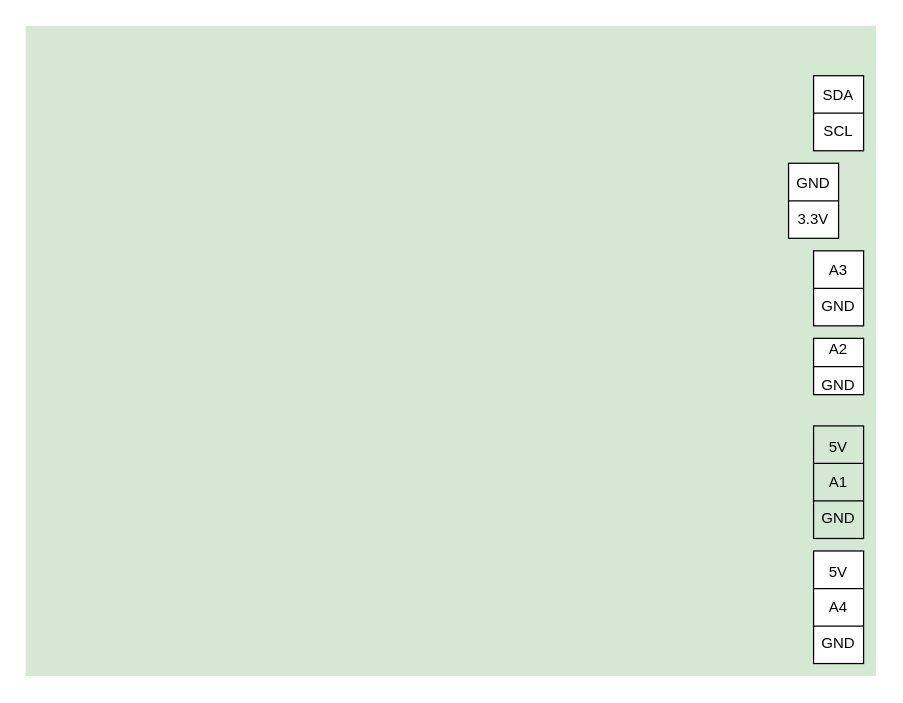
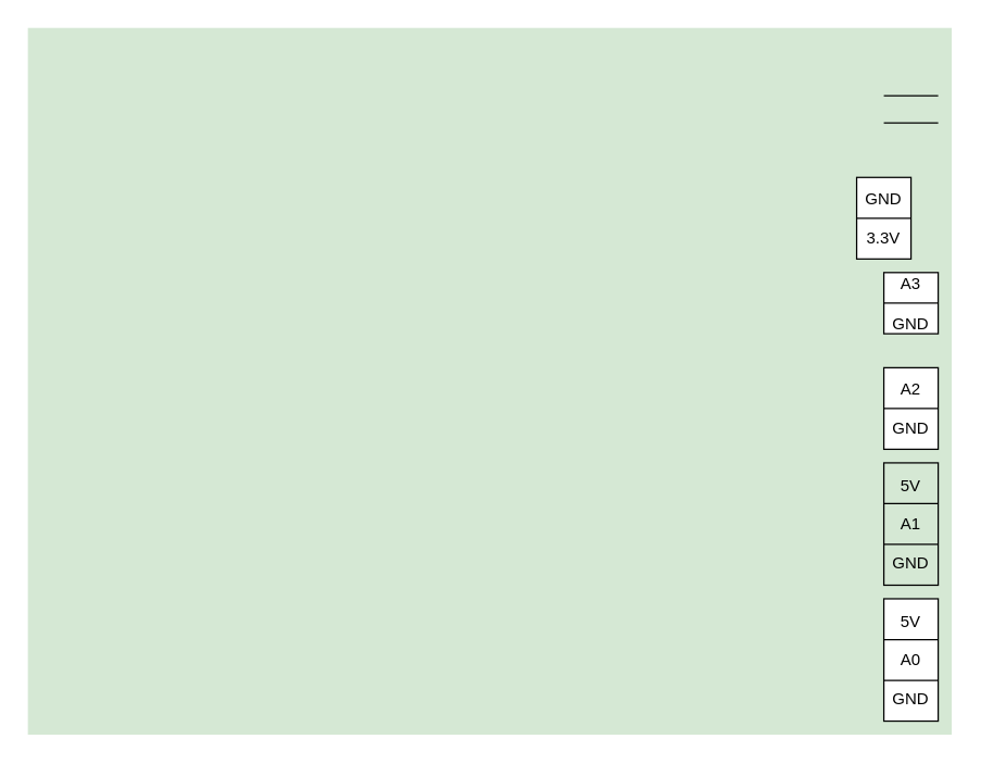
- <mxCell id="10" value="SDA&lt;br&gt;&lt;br&gt;SCL" style="rounded=0;whiteSpace=wrap;html=1;" vertex="1" parent="8"><mxGeometry width="40" height="60" as="geometry" /></mxCell>
- <mxCell id="6" value="A3&lt;br&gt;&lt;br&gt;GND" style="rounded=0;whiteSpace=wrap;html=1;" vertex="1" parent="1"><mxGeometry x="650" y="200" width="40" height="60" as="geometry" /></mxCell>
+ <mxCell id="6" value="A3&lt;br&gt;&lt;br&gt;GND" style="rounded=0;whiteSpace=wrap;html=1;" vertex="1" parent="1"><mxGeometry x="650" y="200" width="40" height="45" as="geometry" /></mxCell>
- <mxCell id="5" value="A2&lt;br&gt;&lt;br&gt;GND" style="rounded=0;whiteSpace=wrap;html=1;" vertex="1" parent="1"><mxGeometry x="650" y="270" width="40" height="45" as="geometry" /></mxCell>
+ <mxCell id="5" value="A2&lt;br&gt;&lt;br&gt;GND" style="rounded=0;whiteSpace=wrap;html=1;" vertex="1" parent="1"><mxGeometry x="650" y="270" width="40" height="60" as="geometry" /></mxCell>
- <mxCell id="3" value="5V&lt;br&gt;&lt;br&gt;A4&lt;br&gt;&lt;br&gt;GND" style="rounded=0;whiteSpace=wrap;html=1;" vertex="1" parent="1"><mxGeometry x="650" y="440" width="40" height="90" as="geometry" /></mxCell>
+ <mxCell id="3" value="5V&lt;br&gt;&lt;br&gt;A0&lt;br&gt;&lt;br&gt;GND" style="rounded=0;whiteSpace=wrap;html=1;" vertex="1" parent="1"><mxGeometry x="650" y="440" width="40" height="90" as="geometry" /></mxCell>
